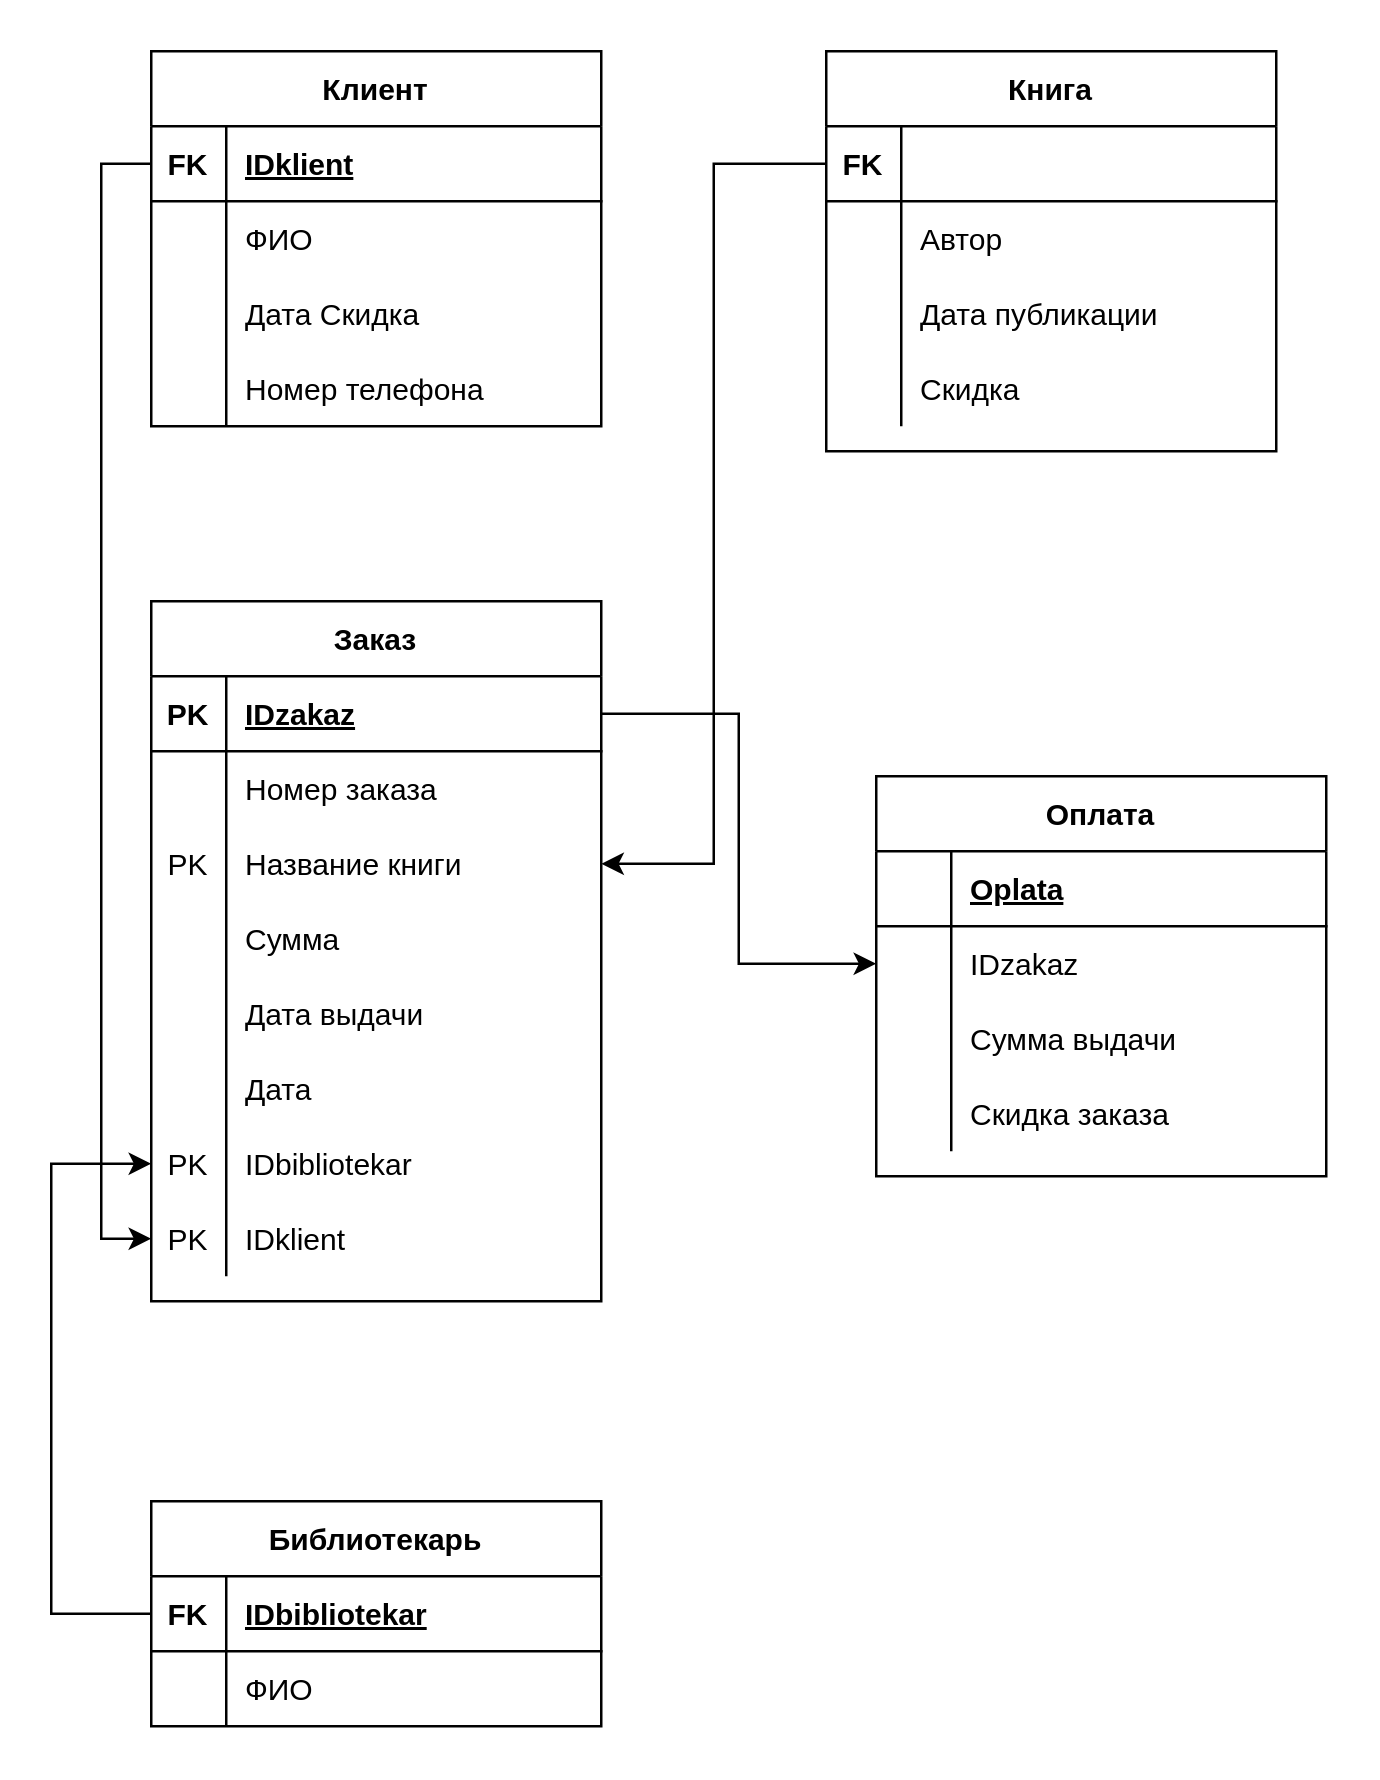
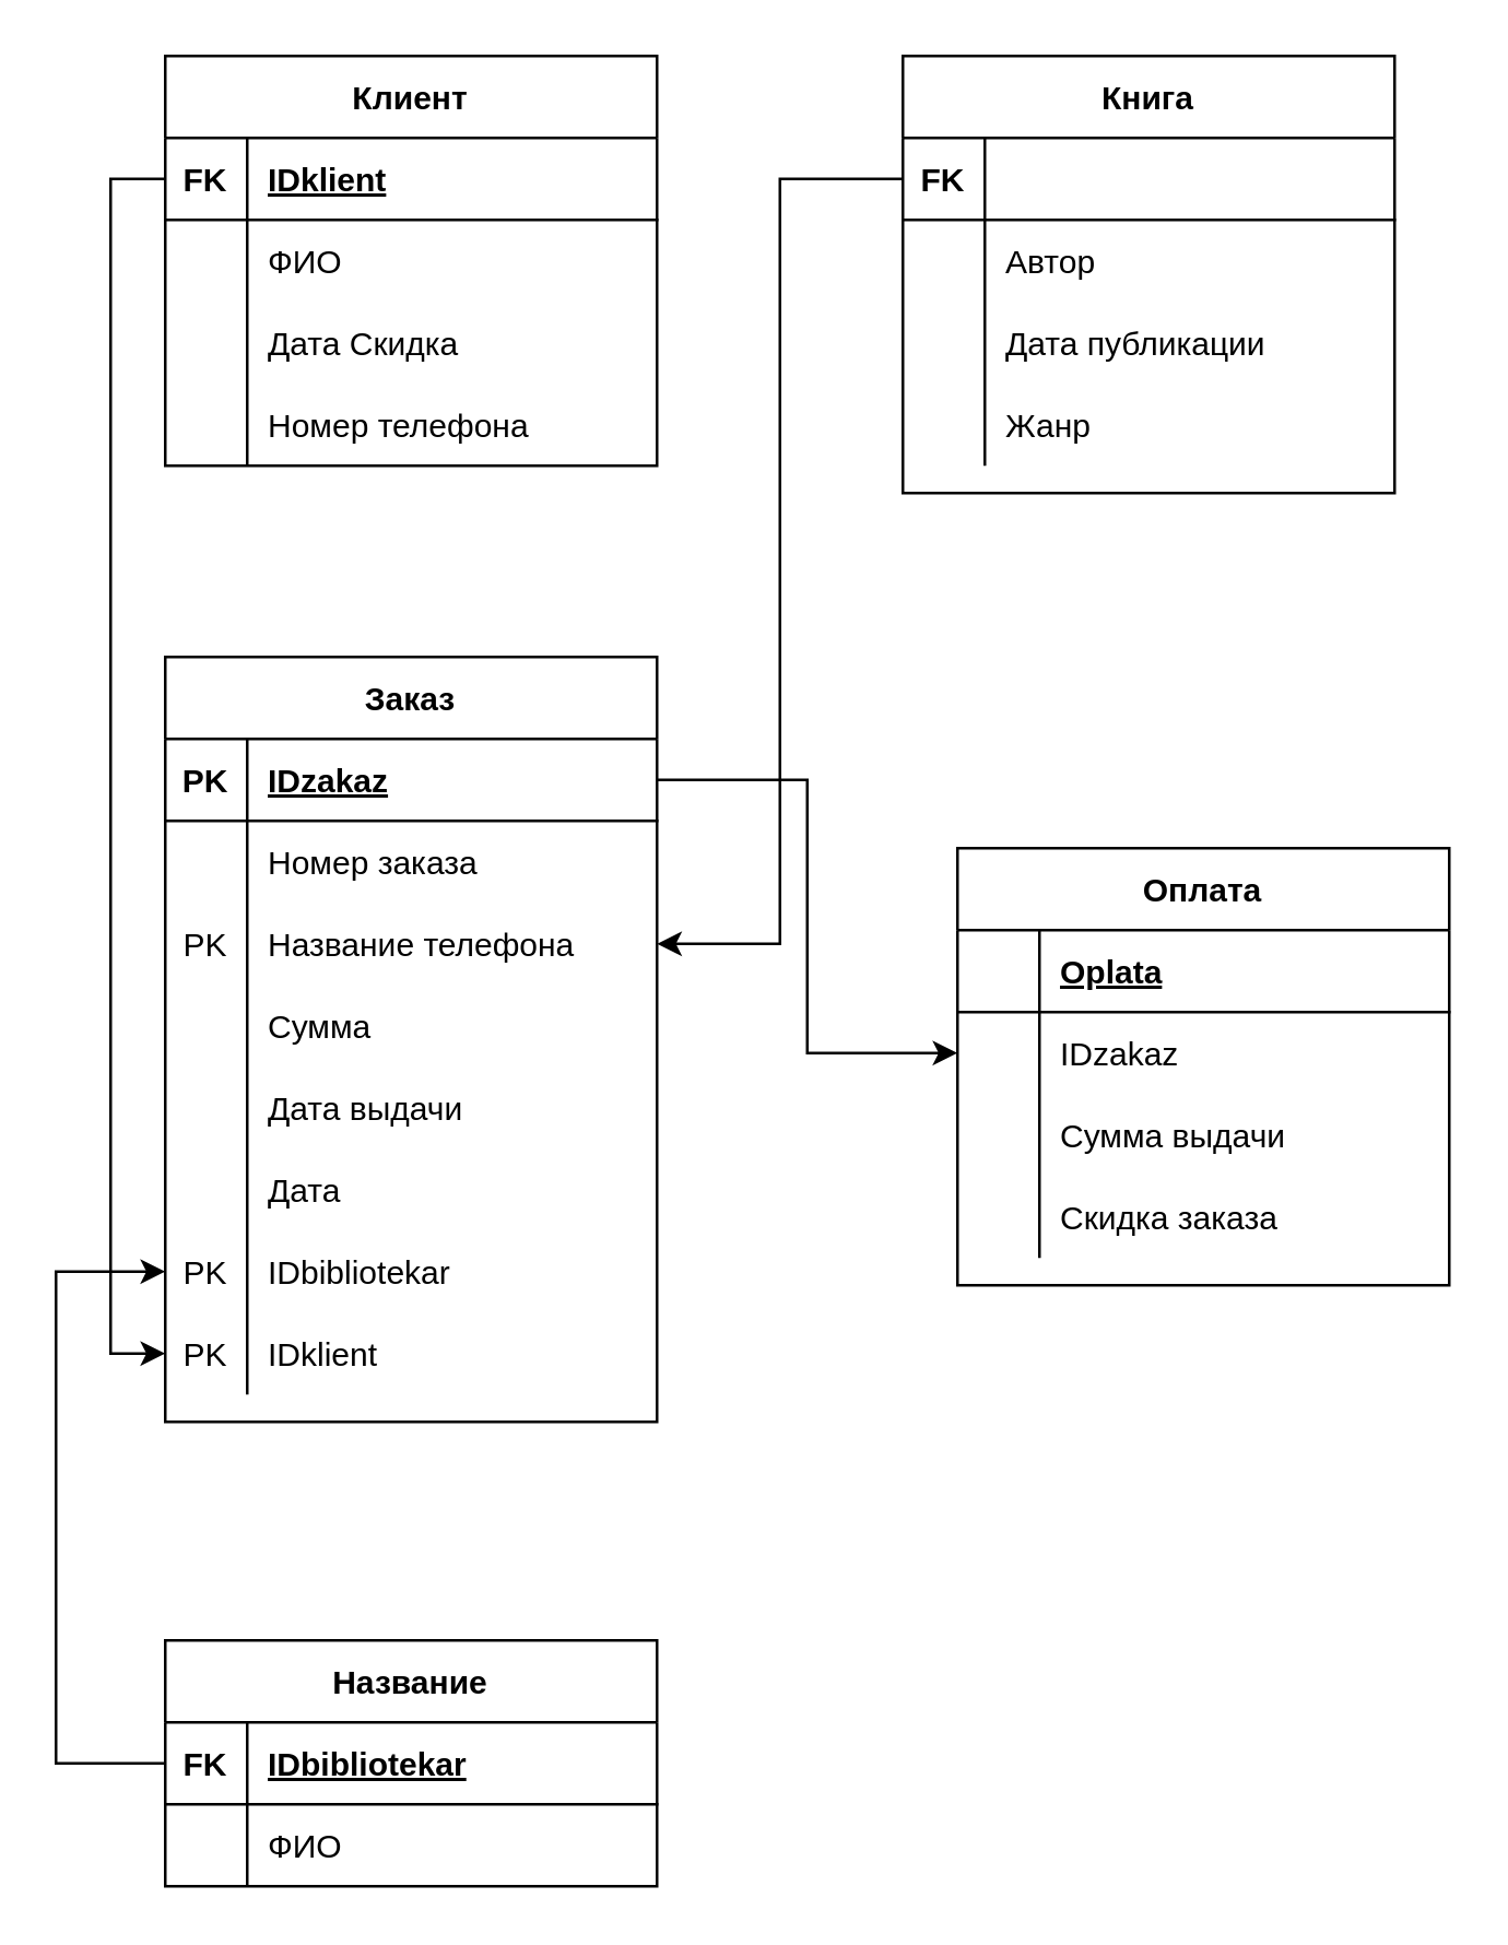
- <mxCell id="51" value="Скидка" style="shape=partialRectangle;connectable=0;fillColor=none;top=0;left=0;bottom=0;right=0;align=left;spacingLeft=6;overflow=hidden;" vertex="1" parent="49"><mxGeometry x="30" width="150" height="30" as="geometry"><mxRectangle width="150" height="30" as="alternateBounds" /></mxGeometry></mxCell>
+ <mxCell id="51" value="Жанр" style="shape=partialRectangle;connectable=0;fillColor=none;top=0;left=0;bottom=0;right=0;align=left;spacingLeft=6;overflow=hidden;" vertex="1" parent="49"><mxGeometry x="30" width="150" height="30" as="geometry"><mxRectangle width="150" height="30" as="alternateBounds" /></mxGeometry></mxCell>
- <mxCell id="24" value="Название книги" style="shape=partialRectangle;connectable=0;fillColor=none;top=0;left=0;bottom=0;right=0;align=left;spacingLeft=6;overflow=hidden;" vertex="1" parent="22"><mxGeometry x="30" width="150" height="30" as="geometry"><mxRectangle width="150" height="30" as="alternateBounds" /></mxGeometry></mxCell>
+ <mxCell id="24" value="Название телефона" style="shape=partialRectangle;connectable=0;fillColor=none;top=0;left=0;bottom=0;right=0;align=left;spacingLeft=6;overflow=hidden;" vertex="1" parent="22"><mxGeometry x="30" width="150" height="30" as="geometry"><mxRectangle width="150" height="30" as="alternateBounds" /></mxGeometry></mxCell>
- <mxCell id="52" value="Библиотекарь" style="shape=table;startSize=30;container=1;collapsible=1;childLayout=tableLayout;fixedRows=1;rowLines=0;fontStyle=1;align=center;resizeLast=1;" vertex="1" parent="1"><mxGeometry x="60" y="600" width="180" height="90" as="geometry" /></mxCell>
+ <mxCell id="52" value="Название" style="shape=table;startSize=30;container=1;collapsible=1;childLayout=tableLayout;fixedRows=1;rowLines=0;fontStyle=1;align=center;resizeLast=1;" vertex="1" parent="1"><mxGeometry x="60" y="600" width="180" height="90" as="geometry" /></mxCell>
